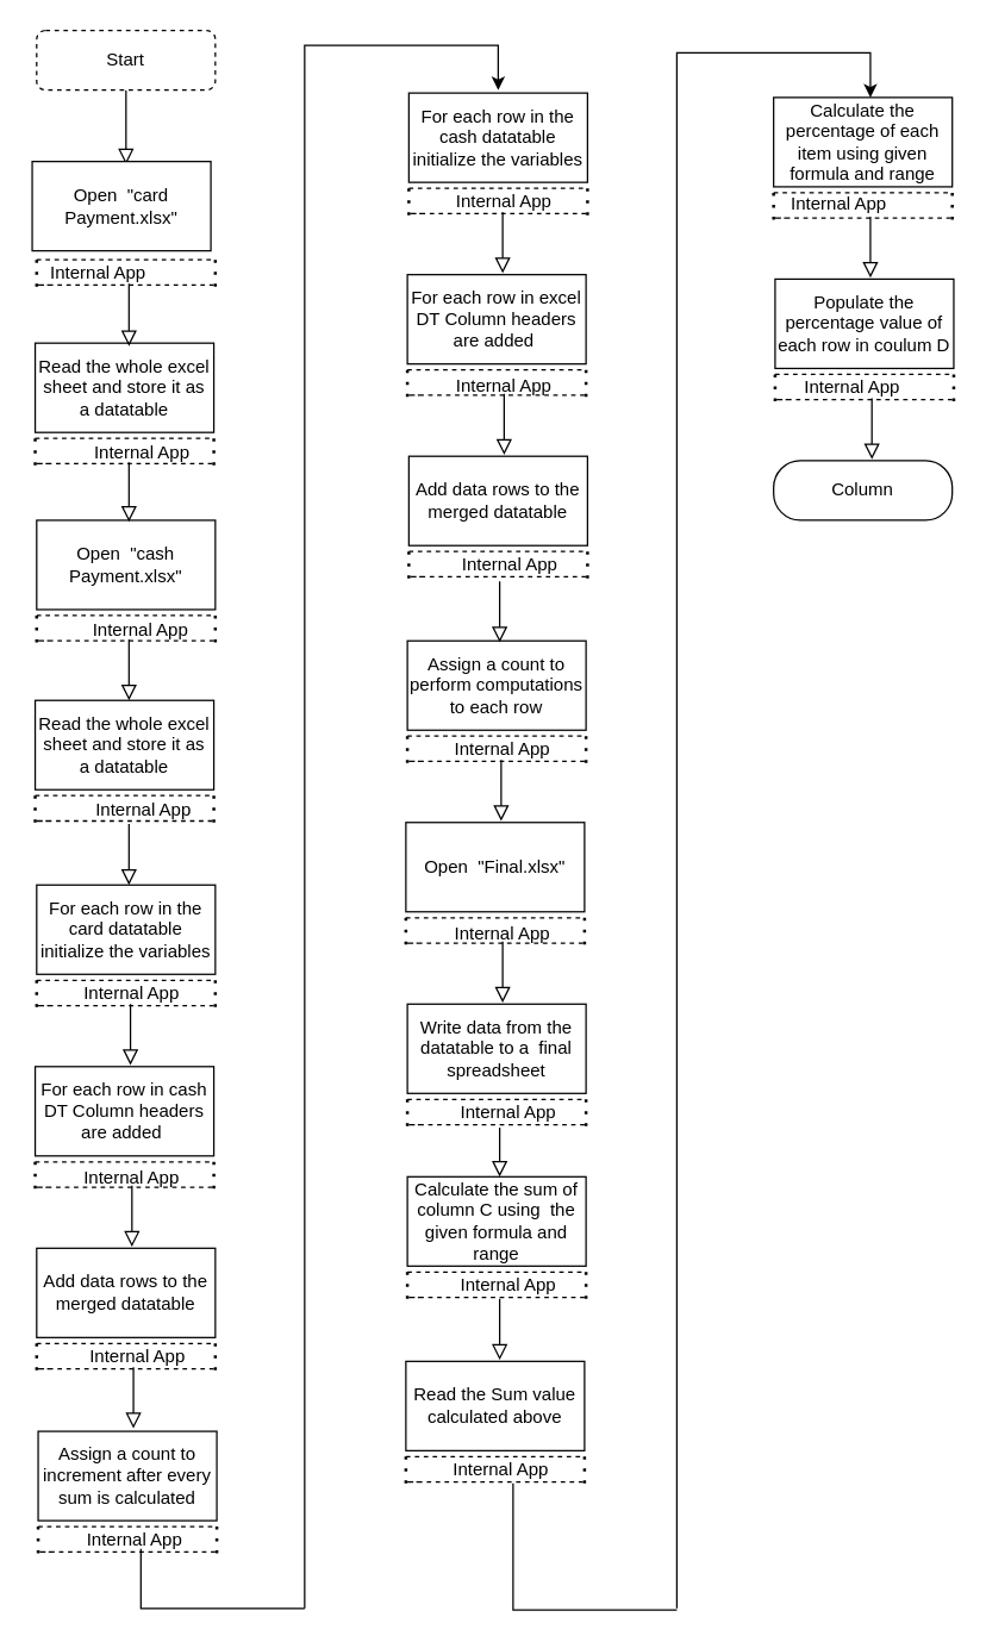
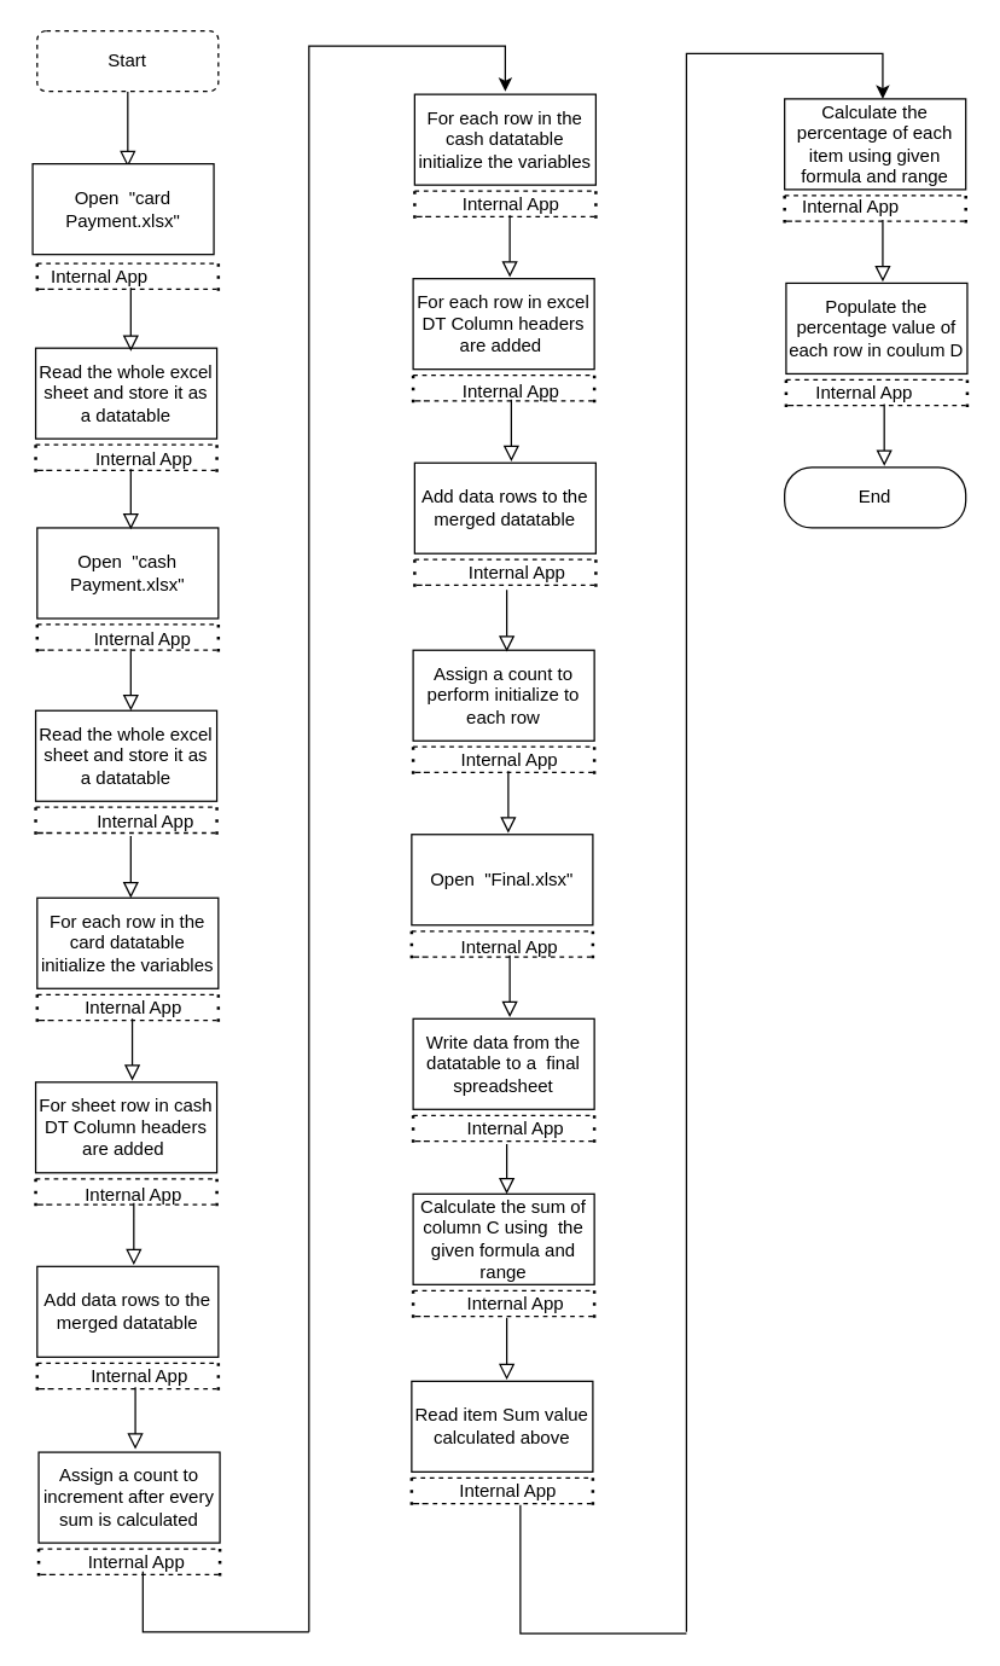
- <mxCell id="69" value="Column" style="rounded=1;whiteSpace=wrap;html=1;fontSize=12;glass=0;strokeWidth=1;shadow=0;arcSize=45;" parent="1" vertex="1"><mxGeometry x="519" y="309" width="120" height="40" as="geometry" /></mxCell>
+ <mxCell id="69" value="End" style="rounded=1;whiteSpace=wrap;html=1;fontSize=12;glass=0;strokeWidth=1;shadow=0;arcSize=45;" parent="1" vertex="1"><mxGeometry x="519" y="309" width="120" height="40" as="geometry" /></mxCell>
- <mxCell id="101" value="Assign a count to perform computations to each row" style="rounded=0;whiteSpace=wrap;html=1;" vertex="1" parent="1"><mxGeometry x="273" y="430" width="120" height="60" as="geometry" /></mxCell>
+ <mxCell id="101" value="Assign a count to perform initialize to each row" style="rounded=0;whiteSpace=wrap;html=1;" vertex="1" parent="1"><mxGeometry x="273" y="430" width="120" height="60" as="geometry" /></mxCell>
- <mxCell id="32" value="For each row in cash DT Column headers are added&amp;nbsp;" style="rounded=0;whiteSpace=wrap;html=1;" parent="1" vertex="1"><mxGeometry x="23" y="716" width="120" height="60" as="geometry" /></mxCell>
+ <mxCell id="32" value="For sheet row in cash DT Column headers are added&amp;nbsp;" style="rounded=0;whiteSpace=wrap;html=1;" parent="1" vertex="1"><mxGeometry x="23" y="716" width="120" height="60" as="geometry" /></mxCell>
- <mxCell id="122" value="Read the Sum value calculated above" style="rounded=0;whiteSpace=wrap;html=1;" vertex="1" parent="1"><mxGeometry x="272" y="914" width="120" height="60" as="geometry" /></mxCell>
+ <mxCell id="122" value="Read item Sum value calculated above" style="rounded=0;whiteSpace=wrap;html=1;" vertex="1" parent="1"><mxGeometry x="272" y="914" width="120" height="60" as="geometry" /></mxCell>
